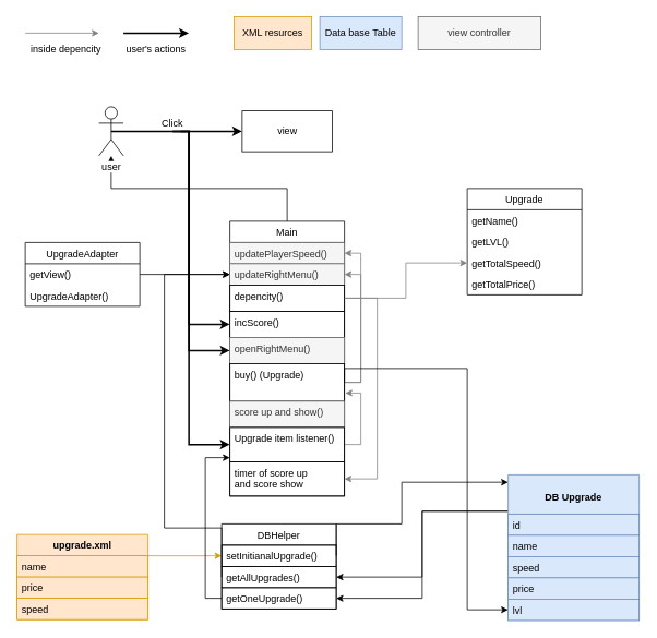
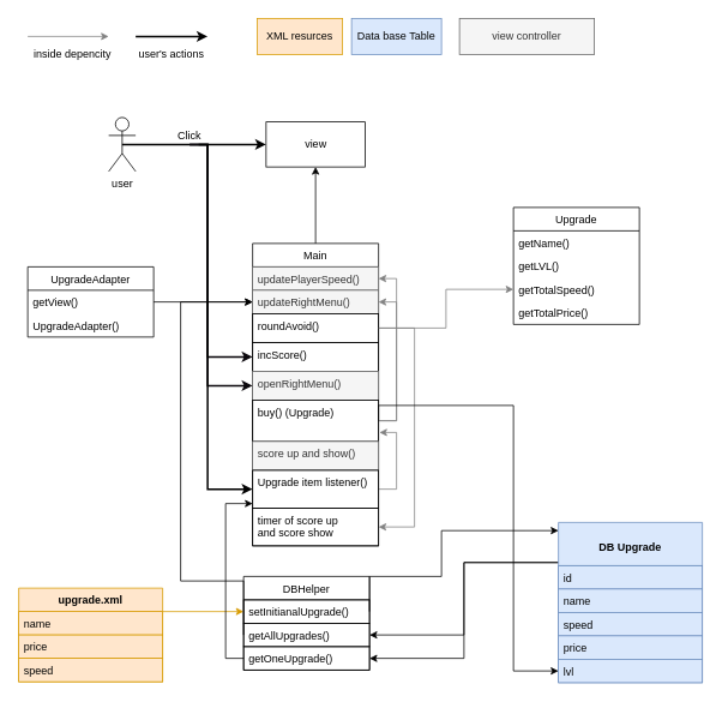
- <mxCell id="3" style="edgeStyle=orthogonalEdgeStyle;rounded=0;orthogonalLoop=1;jettySize=auto;html=1;exitX=0.5;exitY=0;exitDx=0;exitDy=0;" edge="1" parent="1" source="4" target="35"><mxGeometry relative="1" as="geometry" /></mxCell>
+ <mxCell id="3" style="edgeStyle=orthogonalEdgeStyle;rounded=0;orthogonalLoop=1;jettySize=auto;html=1;exitX=0.5;exitY=0;exitDx=0;exitDy=0;" edge="1" parent="1" source="4" target="2"><mxGeometry relative="1" as="geometry" /></mxCell>
- <mxCell id="8" value="depencity()" style="text;strokeColor=#000000;fillColor=none;align=left;verticalAlign=top;spacingLeft=4;spacingRight=4;overflow=hidden;rotatable=0;points=[[0,0.5],[1,0.5]];portConstraint=eastwest;" vertex="1" parent="4"><mxGeometry y="78" width="140" height="32" as="geometry" /></mxCell>
+ <mxCell id="8" value="roundAvoid()" style="text;strokeColor=#000000;fillColor=none;align=left;verticalAlign=top;spacingLeft=4;spacingRight=4;overflow=hidden;rotatable=0;points=[[0,0.5],[1,0.5]];portConstraint=eastwest;" vertex="1" parent="4"><mxGeometry y="78" width="140" height="32" as="geometry" /></mxCell>
